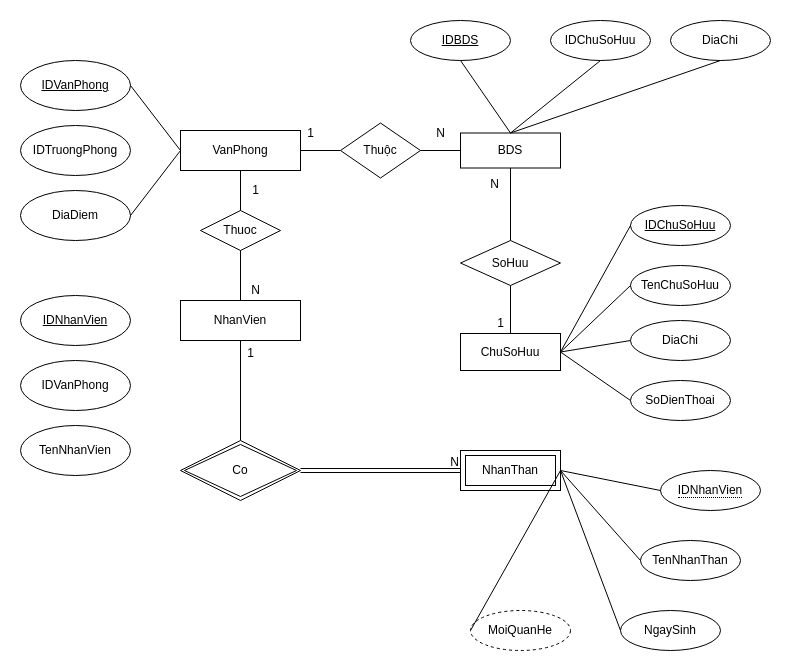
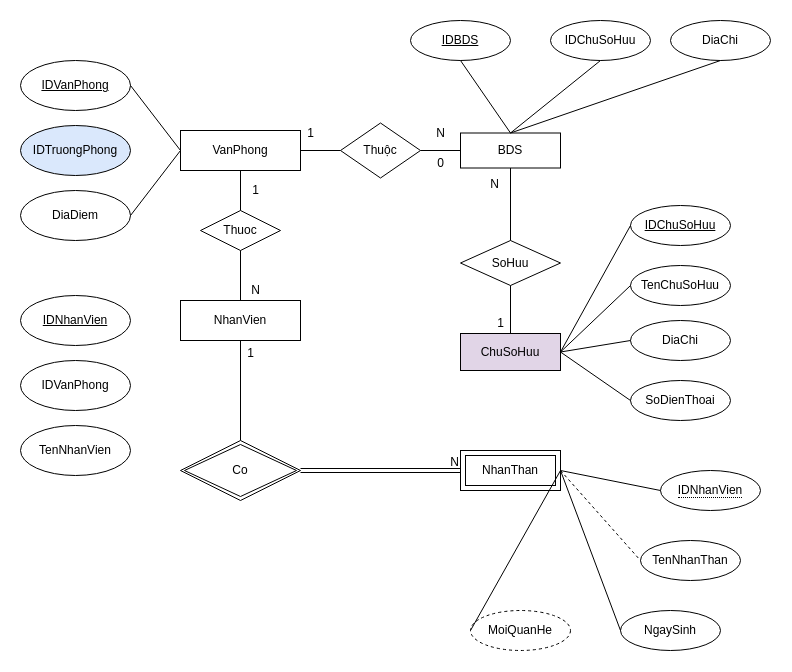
- <mxCell id="18" value="IDTruongPhong" style="ellipse;whiteSpace=wrap;html=1;" parent="1" vertex="1"><mxGeometry x="20" y="125" width="110" height="50" as="geometry" /></mxCell>
+ <mxCell id="18" value="IDTruongPhong" style="ellipse;whiteSpace=wrap;html=1;fillColor=#dae8fc;" parent="1" vertex="1"><mxGeometry x="20" y="125" width="110" height="50" as="geometry" /></mxCell>
+ <mxCell id="57" value="0" style="text;html=1;align=center;verticalAlign=middle;resizable=0;points=[];autosize=1;strokeColor=none;fillColor=none;" vertex="1" parent="1"><mxGeometry x="425" y="148" width="30" height="30" as="geometry" /></mxCell>
- <mxCell id="5" value="ChuSoHuu" style="rounded=0;whiteSpace=wrap;html=1;" parent="1" vertex="1"><mxGeometry x="460" y="333" width="100" height="37" as="geometry" /></mxCell>
+ <mxCell id="5" value="ChuSoHuu" style="rounded=0;whiteSpace=wrap;html=1;fillColor=#e1d5e7;" parent="1" vertex="1"><mxGeometry x="460" y="333" width="100" height="37" as="geometry" /></mxCell>
- <mxCell id="30" value="" style="endArrow=none;html=1;rounded=0;entryX=0;entryY=0.5;entryDx=0;entryDy=0;exitX=1;exitY=0.5;exitDx=0;exitDy=0;" parent="1" source="21" target="26" edge="1"><mxGeometry relative="1" as="geometry"><mxPoint x="570" y="480" as="sourcePoint" /><mxPoint x="640" y="398" as="targetPoint" /></mxGeometry></mxCell>
+ <mxCell id="30" value="" style="endArrow=none;html=1;rounded=0;entryX=0;entryY=0.5;entryDx=0;entryDy=0;exitX=1;exitY=0.5;exitDx=0;exitDy=0;dashed=1;" parent="1" source="21" target="26" edge="1"><mxGeometry relative="1" as="geometry"><mxPoint x="570" y="480" as="sourcePoint" /><mxPoint x="640" y="398" as="targetPoint" /></mxGeometry></mxCell>
